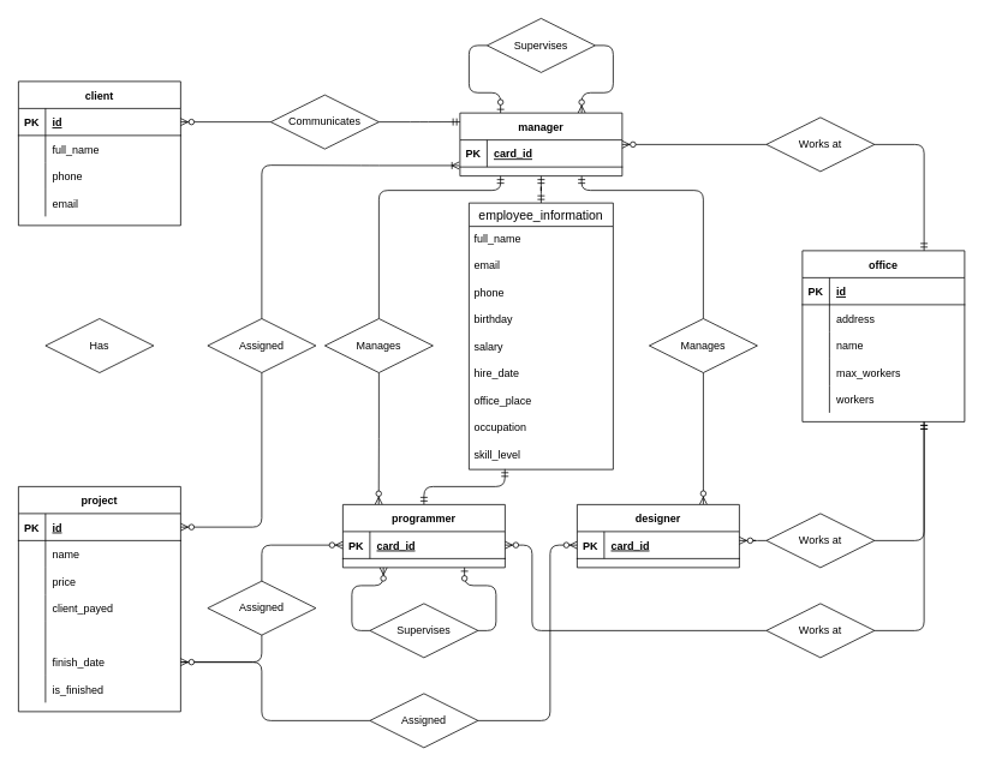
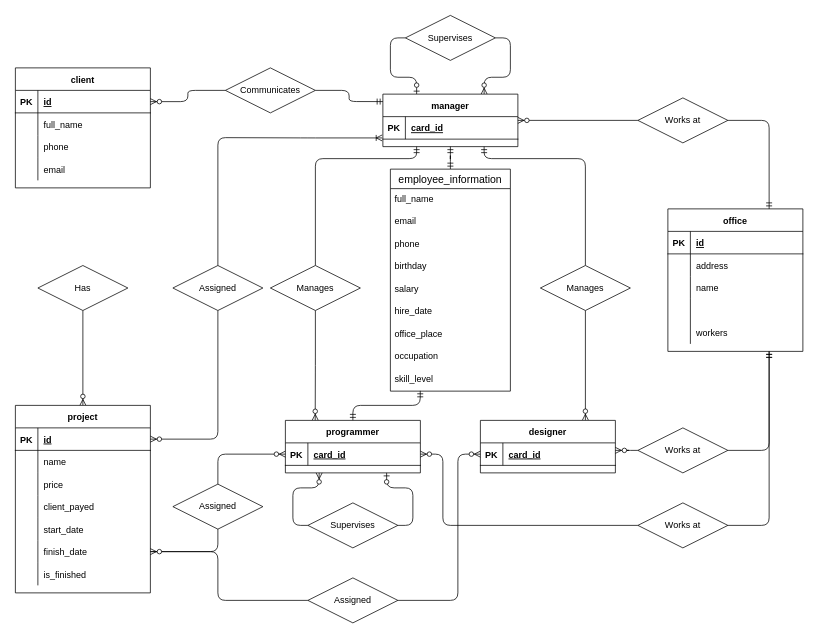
- <mxCell id="6" value="Communicates" style="shape=rhombus;perimeter=rhombusPerimeter;whiteSpace=wrap;html=1;align=center;" parent="1" vertex="1"><mxGeometry x="300" y="105" width="120" height="60" as="geometry" /></mxCell>
+ <mxCell id="6" value="Communicates" style="shape=rhombus;perimeter=rhombusPerimeter;whiteSpace=wrap;html=1;align=center;" parent="1" vertex="1"><mxGeometry x="300" y="90" width="120" height="60" as="geometry" /></mxCell>
- <mxCell id="74" value="max_workers" style="shape=partialRectangle;connectable=0;fillColor=none;top=0;left=0;bottom=0;right=0;align=left;spacingLeft=6;overflow=hidden;" parent="72" vertex="1"><mxGeometry x="30" width="150" height="30" as="geometry" /></mxCell>
+ <mxCell id="2" style="edgeStyle=orthogonalEdgeStyle;orthogonalLoop=1;jettySize=auto;html=1;entryX=0.5;entryY=0;entryDx=0;entryDy=0;endArrow=ERzeroToMany;endFill=1;startArrow=none;startFill=0;" parent="1" source="4" target="82" edge="1"><mxGeometry relative="1" as="geometry" /></mxCell>
+ <mxCell id="97" value="start_date" style="shape=partialRectangle;connectable=0;fillColor=none;top=0;left=0;bottom=0;right=0;align=left;spacingLeft=6;overflow=hidden;" parent="95" vertex="1"><mxGeometry x="30" width="150" height="30" as="geometry" /></mxCell>
